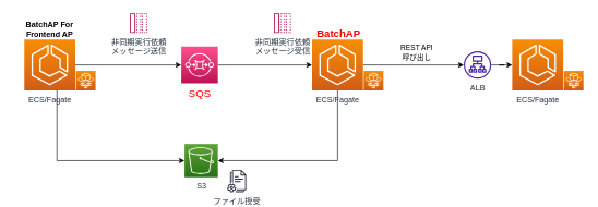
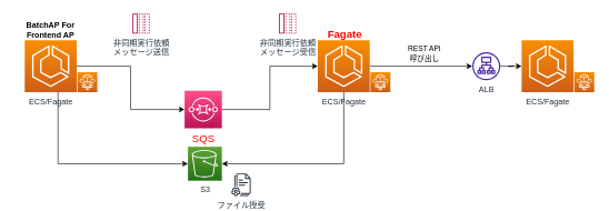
- <mxCell id="14" value="BatchAP&amp;nbsp;" style="text;html=1;strokeColor=none;fillColor=none;align=center;verticalAlign=middle;whiteSpace=wrap;rounded=0;fontStyle=1;fontColor=#FF0000;fontSize=16;" parent="1" vertex="1"><mxGeometry x="464" y="36" width="110" height="30" as="geometry" /></mxCell>
+ <mxCell id="14" value="Fagate&amp;nbsp;" style="text;html=1;strokeColor=none;fillColor=none;align=center;verticalAlign=middle;whiteSpace=wrap;rounded=0;fontStyle=1;fontColor=#FF0000;fontSize=16;" parent="1" vertex="1"><mxGeometry x="464" y="36" width="110" height="30" as="geometry" /></mxCell>
- <mxCell id="7" value="SQS" style="sketch=0;points=[[0,0,0],[0.25,0,0],[0.5,0,0],[0.75,0,0],[1,0,0],[0,1,0],[0.25,1,0],[0.5,1,0],[0.75,1,0],[1,1,0],[0,0.25,0],[0,0.5,0],[0,0.75,0],[1,0.25,0],[1,0.5,0],[1,0.75,0]];outlineConnect=0;fontColor=#FF0000;gradientColor=#FF4F8B;gradientDirection=north;fillColor=#BC1356;strokeColor=#ffffff;dashed=0;verticalLabelPosition=bottom;verticalAlign=top;align=center;html=1;fontSize=16;fontStyle=0;aspect=fixed;shape=mxgraph.aws4.resourceIcon;resIcon=mxgraph.aws4.sqs;" parent="1" vertex="1"><mxGeometry x="276" y="71" width="56" height="56" as="geometry" /></mxCell>
+ <mxCell id="7" value="SQS" style="sketch=0;points=[[0,0,0],[0.25,0,0],[0.5,0,0],[0.75,0,0],[1,0,0],[0,1,0],[0.25,1,0],[0.5,1,0],[0.75,1,0],[1,1,0],[0,0.25,0],[0,0.5,0],[0,0.75,0],[1,0.25,0],[1,0.5,0],[1,0.75,0]];outlineConnect=0;fontColor=#FF0000;gradientColor=#FF4F8B;gradientDirection=north;fillColor=#BC1356;strokeColor=#ffffff;dashed=0;verticalLabelPosition=bottom;verticalAlign=top;align=center;html=1;fontSize=16;fontStyle=0;aspect=fixed;shape=mxgraph.aws4.resourceIcon;resIcon=mxgraph.aws4.sqs;" parent="1" vertex="1"><mxGeometry x="276" y="136" width="56" height="56" as="geometry" /></mxCell>
